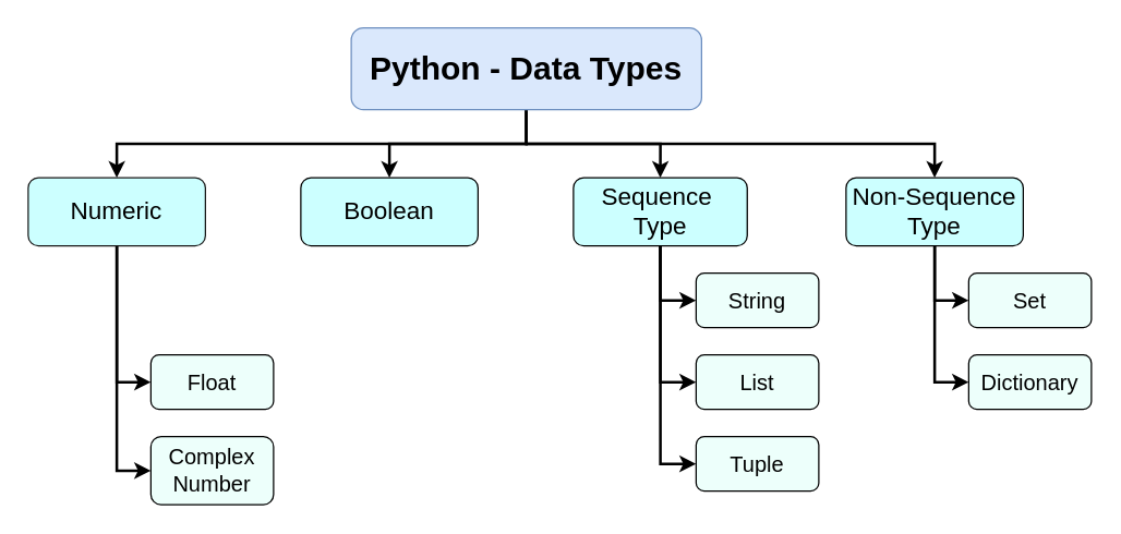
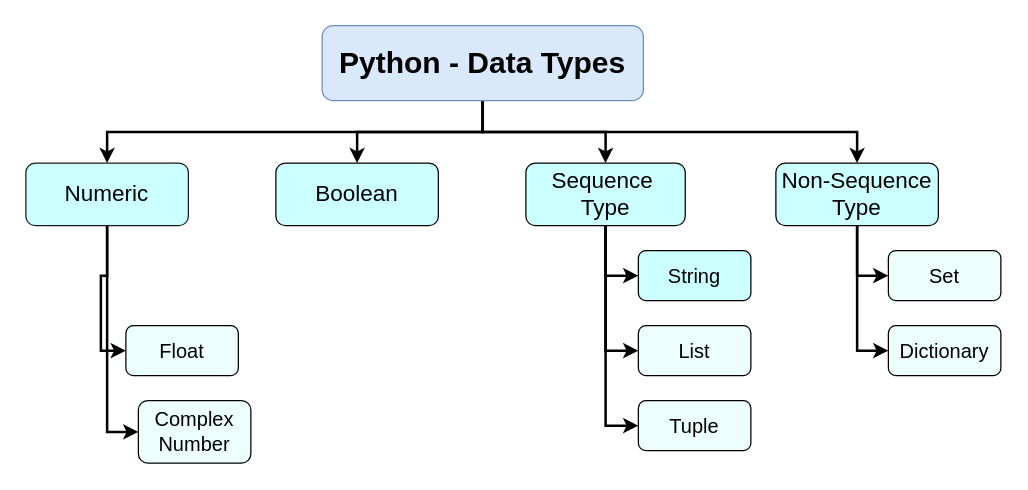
- <mxCell id="20" value="String" style="rounded=1;whiteSpace=wrap;html=1;fontSize=16;fillColor=#EDFFFB;" vertex="1" parent="1"><mxGeometry x="510" y="200" width="90" height="40" as="geometry" /></mxCell>
+ <mxCell id="20" value="String" style="rounded=1;whiteSpace=wrap;html=1;fontSize=16;fillColor=#ccffff;" vertex="1" parent="1"><mxGeometry x="510" y="200" width="90" height="40" as="geometry" /></mxCell>
- <mxCell id="19" value="Float" style="rounded=1;whiteSpace=wrap;html=1;fontSize=16;fillColor=#EDFFFB;" vertex="1" parent="1"><mxGeometry x="110" y="260" width="90" height="40" as="geometry" /></mxCell>
+ <mxCell id="19" value="Float" style="rounded=1;whiteSpace=wrap;html=1;fontSize=16;fillColor=#EDFFFB;" vertex="1" parent="1"><mxGeometry x="100" y="260" width="90" height="40" as="geometry" /></mxCell>
